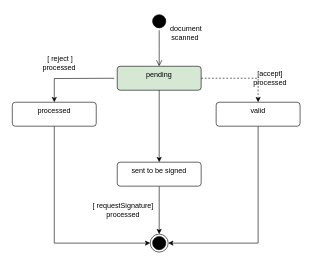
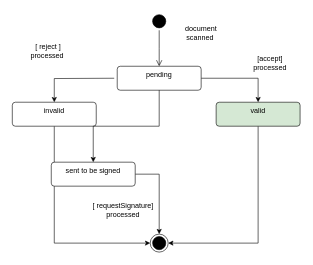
- <mxCell id="14" value="document scanned&amp;nbsp;" style="text;strokeColor=none;align=center;fillColor=none;html=1;verticalAlign=middle;whiteSpace=wrap;rounded=0;" vertex="1" parent="1"><mxGeometry x="280" y="40" width="60" height="30" as="geometry" /></mxCell>
+ <mxCell id="14" value="document scanned&amp;nbsp;" style="text;strokeColor=none;align=center;fillColor=none;html=1;verticalAlign=middle;whiteSpace=wrap;rounded=0;" vertex="1" parent="1"><mxGeometry x="305" y="40" width="60" height="30" as="geometry" /></mxCell>
- <mxCell id="16" value="[ reject ]&lt;div&gt;processed&amp;nbsp;&lt;/div&gt;" style="text;strokeColor=none;align=center;fillColor=none;html=1;verticalAlign=middle;whiteSpace=wrap;rounded=0;" vertex="1" parent="1"><mxGeometry x="70" y="90" width="60" height="30" as="geometry" /></mxCell>
+ <mxCell id="16" value="[ reject ]&lt;div&gt;processed&amp;nbsp;&lt;/div&gt;" style="text;strokeColor=none;align=center;fillColor=none;html=1;verticalAlign=middle;whiteSpace=wrap;rounded=0;" vertex="1" parent="1"><mxGeometry x="50" y="70" width="60" height="30" as="geometry" /></mxCell>
- <mxCell id="7" value="pending" style="html=1;align=center;verticalAlign=top;rounded=1;absoluteArcSize=1;arcSize=10;dashed=0;whiteSpace=wrap;fillColor=#d5e8d4;" vertex="1" parent="1"><mxGeometry x="195" y="110" width="140" height="40" as="geometry" /></mxCell>
+ <mxCell id="7" value="pending" style="html=1;align=center;verticalAlign=top;rounded=1;absoluteArcSize=1;arcSize=10;dashed=0;whiteSpace=wrap;" vertex="1" parent="1"><mxGeometry x="195" y="110" width="140" height="40" as="geometry" /></mxCell>
- <mxCell id="6" style="edgeStyle=orthogonalEdgeStyle;rounded=0;orthogonalLoop=1;jettySize=auto;html=1;exitX=1;exitY=0.5;exitDx=0;exitDy=0;dashed=1;" edge="1" parent="1" source="7" target="11"><mxGeometry relative="1" as="geometry" /></mxCell>
+ <mxCell id="6" style="edgeStyle=orthogonalEdgeStyle;rounded=0;orthogonalLoop=1;jettySize=auto;html=1;exitX=1;exitY=0.5;exitDx=0;exitDy=0;" edge="1" parent="1" source="7" target="11"><mxGeometry relative="1" as="geometry" /></mxCell>
- <mxCell id="15" value="[accept]&lt;div&gt;processed&lt;/div&gt;" style="text;strokeColor=none;align=center;fillColor=none;html=1;verticalAlign=middle;whiteSpace=wrap;rounded=0;" vertex="1" parent="1"><mxGeometry x="420" y="115" width="60" height="30" as="geometry" /></mxCell>
+ <mxCell id="15" value="[accept]&lt;div&gt;processed&lt;/div&gt;" style="text;strokeColor=none;align=center;fillColor=none;html=1;verticalAlign=middle;whiteSpace=wrap;rounded=0;" vertex="1" parent="1"><mxGeometry x="420" y="90" width="60" height="30" as="geometry" /></mxCell>
- <mxCell id="9" value="processed" style="html=1;align=center;verticalAlign=top;rounded=1;absoluteArcSize=1;arcSize=10;dashed=0;whiteSpace=wrap;" vertex="1" parent="1"><mxGeometry x="20" y="170" width="140" height="40" as="geometry" /></mxCell>
+ <mxCell id="9" value="invalid" style="html=1;align=center;verticalAlign=top;rounded=1;absoluteArcSize=1;arcSize=10;dashed=0;whiteSpace=wrap;" vertex="1" parent="1"><mxGeometry x="20" y="170" width="140" height="40" as="geometry" /></mxCell>
- <mxCell id="11" value="valid" style="html=1;align=center;verticalAlign=top;rounded=1;absoluteArcSize=1;arcSize=10;dashed=0;whiteSpace=wrap;" vertex="1" parent="1"><mxGeometry x="360" y="170" width="140" height="40" as="geometry" /></mxCell>
+ <mxCell id="11" value="valid" style="html=1;align=center;verticalAlign=top;rounded=1;absoluteArcSize=1;arcSize=10;dashed=0;whiteSpace=wrap;fillColor=#d5e8d4;" vertex="1" parent="1"><mxGeometry x="360" y="170" width="140" height="40" as="geometry" /></mxCell>
- <mxCell id="13" value="sent to be signed" style="html=1;align=center;verticalAlign=top;rounded=1;absoluteArcSize=1;arcSize=10;dashed=0;whiteSpace=wrap;" vertex="1" parent="1"><mxGeometry x="195" y="270" width="140" height="40" as="geometry" /></mxCell>
+ <mxCell id="13" value="sent to be signed" style="html=1;align=center;verticalAlign=top;rounded=1;absoluteArcSize=1;arcSize=10;dashed=0;whiteSpace=wrap;" vertex="1" parent="1"><mxGeometry x="85" y="270" width="140" height="40" as="geometry" /></mxCell>
